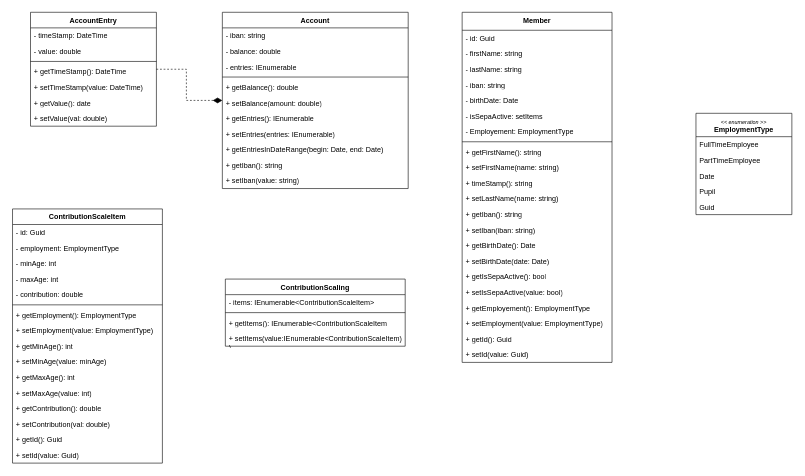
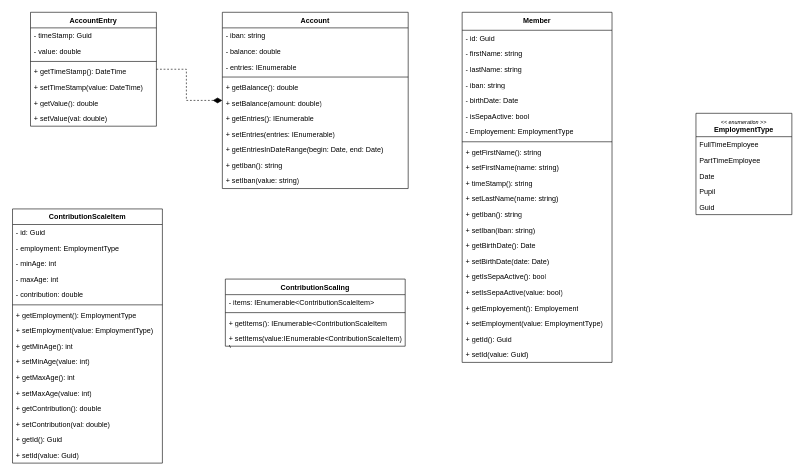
- <mxCell id="45" value="- timeStamp: DateTime" style="text;strokeColor=none;fillColor=none;align=left;verticalAlign=top;spacingLeft=4;spacingRight=4;overflow=hidden;rotatable=0;points=[[0,0.5],[1,0.5]];portConstraint=eastwest;whiteSpace=wrap;html=1;" parent="44" vertex="1"><mxGeometry y="26" width="210" height="26" as="geometry" /></mxCell>
+ <mxCell id="45" value="- timeStamp: Guid" style="text;strokeColor=none;fillColor=none;align=left;verticalAlign=top;spacingLeft=4;spacingRight=4;overflow=hidden;rotatable=0;points=[[0,0.5],[1,0.5]];portConstraint=eastwest;whiteSpace=wrap;html=1;" parent="44" vertex="1"><mxGeometry y="26" width="210" height="26" as="geometry" /></mxCell>
- <mxCell id="50" value="+ getValue(): date" style="text;strokeColor=none;fillColor=none;align=left;verticalAlign=top;spacingLeft=4;spacingRight=4;overflow=hidden;rotatable=0;points=[[0,0.5],[1,0.5]];portConstraint=eastwest;whiteSpace=wrap;html=1;" parent="44" vertex="1"><mxGeometry y="138" width="210" height="26" as="geometry" /></mxCell>
+ <mxCell id="50" value="+ getValue(): double" style="text;strokeColor=none;fillColor=none;align=left;verticalAlign=top;spacingLeft=4;spacingRight=4;overflow=hidden;rotatable=0;points=[[0,0.5],[1,0.5]];portConstraint=eastwest;whiteSpace=wrap;html=1;" parent="44" vertex="1"><mxGeometry y="138" width="210" height="26" as="geometry" /></mxCell>
- <mxCell id="8" value="- isSepaActive: setItems" style="text;strokeColor=none;fillColor=none;align=left;verticalAlign=top;spacingLeft=4;spacingRight=4;overflow=hidden;rotatable=0;points=[[0,0.5],[1,0.5]];portConstraint=eastwest;whiteSpace=wrap;html=1;" parent="2" vertex="1"><mxGeometry y="160" width="250" height="26" as="geometry" /></mxCell>
+ <mxCell id="8" value="- isSepaActive: bool" style="text;strokeColor=none;fillColor=none;align=left;verticalAlign=top;spacingLeft=4;spacingRight=4;overflow=hidden;rotatable=0;points=[[0,0.5],[1,0.5]];portConstraint=eastwest;whiteSpace=wrap;html=1;" parent="2" vertex="1"><mxGeometry y="160" width="250" height="26" as="geometry" /></mxCell>
- <mxCell id="21" value="+ getEmployement(): EmploymentType" style="text;strokeColor=none;fillColor=none;align=left;verticalAlign=top;spacingLeft=4;spacingRight=4;overflow=hidden;rotatable=0;points=[[0,0.5],[1,0.5]];portConstraint=eastwest;whiteSpace=wrap;html=1;" parent="2" vertex="1"><mxGeometry y="480" width="250" height="26" as="geometry" /></mxCell>
+ <mxCell id="21" value="+ getEmployement(): Employement" style="text;strokeColor=none;fillColor=none;align=left;verticalAlign=top;spacingLeft=4;spacingRight=4;overflow=hidden;rotatable=0;points=[[0,0.5],[1,0.5]];portConstraint=eastwest;whiteSpace=wrap;html=1;" parent="2" vertex="1"><mxGeometry y="480" width="250" height="26" as="geometry" /></mxCell>
- <mxCell id="62" value="+ setMinAge(value: minAge)" style="text;strokeColor=none;fillColor=none;align=left;verticalAlign=top;spacingLeft=4;spacingRight=4;overflow=hidden;rotatable=0;points=[[0,0.5],[1,0.5]];portConstraint=eastwest;whiteSpace=wrap;html=1;" parent="52" vertex="1"><mxGeometry y="242" width="250" height="26" as="geometry" /></mxCell>
+ <mxCell id="62" value="+ setMinAge(value: int)" style="text;strokeColor=none;fillColor=none;align=left;verticalAlign=top;spacingLeft=4;spacingRight=4;overflow=hidden;rotatable=0;points=[[0,0.5],[1,0.5]];portConstraint=eastwest;whiteSpace=wrap;html=1;" parent="52" vertex="1"><mxGeometry y="242" width="250" height="26" as="geometry" /></mxCell>
